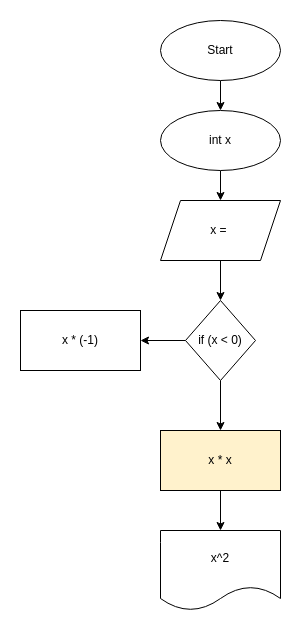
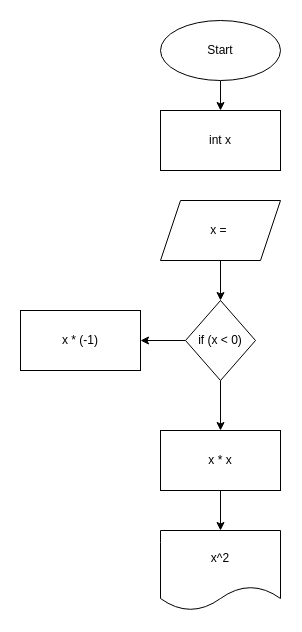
- <mxCell id="5" value="int x" style="ellipse;whiteSpace=wrap;html=1;" vertex="1" parent="1"><mxGeometry x="160" y="110" width="120" height="60" as="geometry" /></mxCell>
+ <mxCell id="5" value="int x" style="whiteSpace=wrap;html=1;" vertex="1" parent="1"><mxGeometry x="160" y="110" width="120" height="60" as="geometry" /></mxCell>
- <mxCell id="4" style="edgeStyle=none;html=1;" edge="1" parent="1" source="5" target="7"><mxGeometry relative="1" as="geometry" /></mxCell>
- <mxCell id="13" value="x * x" style="whiteSpace=wrap;html=1;fillColor=#fff2cc;" vertex="1" parent="1"><mxGeometry x="160" y="430" width="120" height="60" as="geometry" /></mxCell>
+ <mxCell id="13" value="x * x" style="whiteSpace=wrap;html=1;" vertex="1" parent="1"><mxGeometry x="160" y="430" width="120" height="60" as="geometry" /></mxCell>
